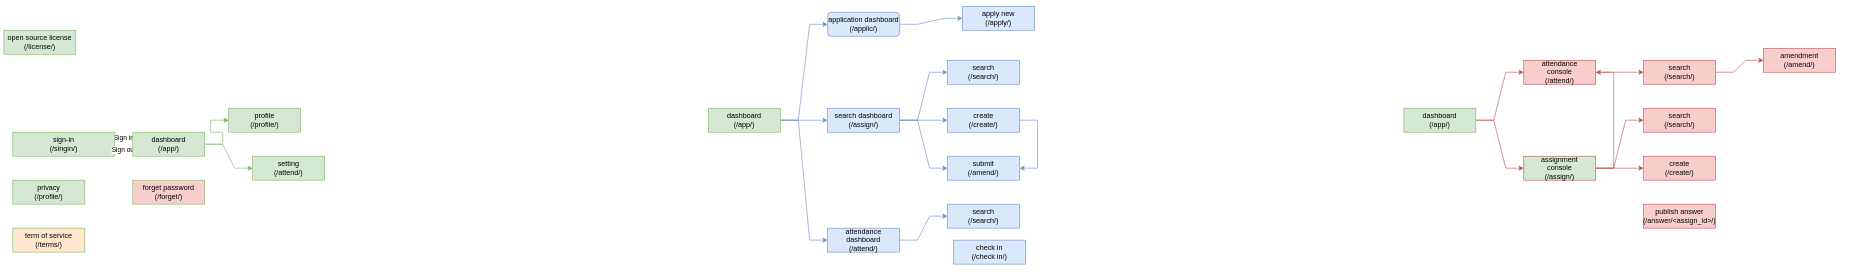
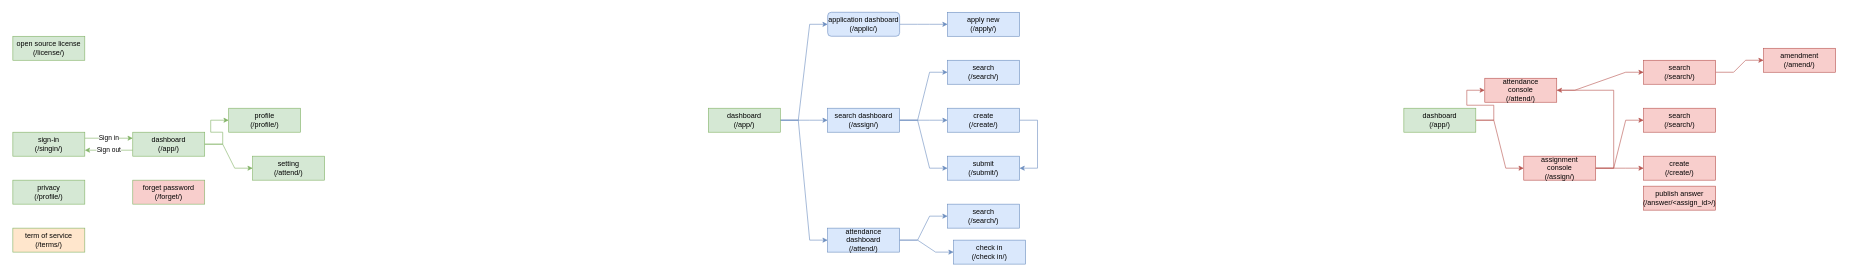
- <mxCell id="31" value="apply new&lt;br&gt;(/apply/)" style="rounded=0;whiteSpace=wrap;html=1;fillColor=#dae8fc;strokeColor=#6c8ebf;" vertex="1" parent="1"><mxGeometry x="1604" y="10" width="120" height="40" as="geometry" /></mxCell>
+ <mxCell id="31" value="apply new&lt;br&gt;(/apply/)" style="rounded=0;whiteSpace=wrap;html=1;fillColor=#dae8fc;strokeColor=#6c8ebf;" vertex="1" parent="1"><mxGeometry x="1579" y="20" width="120" height="40" as="geometry" /></mxCell>
- <mxCell id="44" value="open source license&lt;br&gt;(/license/)" style="rounded=0;whiteSpace=wrap;html=1;fillColor=#d5e8d4;strokeColor=#82b366;" parent="1" vertex="1"><mxGeometry x="5" y="50" width="120" height="40" as="geometry" /></mxCell>
+ <mxCell id="44" value="open source license&lt;br&gt;(/license/)" style="rounded=0;whiteSpace=wrap;html=1;fillColor=#d5e8d4;strokeColor=#82b366;" parent="1" vertex="1"><mxGeometry x="20" y="60" width="120" height="40" as="geometry" /></mxCell>
- <mxCell id="13" value="attendance&lt;br&gt;console&lt;br&gt;(/attend/)" style="rounded=0;whiteSpace=wrap;html=1;fillColor=#f8cecc;strokeColor=#b85450;" parent="1" vertex="1"><mxGeometry x="2540" y="100" width="120" height="40" as="geometry" /></mxCell>
+ <mxCell id="13" value="attendance&lt;br&gt;console&lt;br&gt;(/attend/)" style="rounded=0;whiteSpace=wrap;html=1;fillColor=#f8cecc;strokeColor=#b85450;" parent="1" vertex="1"><mxGeometry x="2475" y="130" width="120" height="40" as="geometry" /></mxCell>
- <mxCell id="3" value="sign-in&lt;br&gt;(/singin/)" style="rounded=0;whiteSpace=wrap;html=1;fillColor=#d5e8d4;strokeColor=#82b366;" parent="1" vertex="1"><mxGeometry x="20" y="220" width="170" height="40" as="geometry" /></mxCell>
+ <mxCell id="3" value="sign-in&lt;br&gt;(/singin/)" style="rounded=0;whiteSpace=wrap;html=1;fillColor=#d5e8d4;strokeColor=#82b366;" parent="1" vertex="1"><mxGeometry x="20" y="220" width="120" height="40" as="geometry" /></mxCell>
- <mxCell id="36" value="submit&lt;br&gt;(/amend/)" style="rounded=0;whiteSpace=wrap;html=1;fillColor=#dae8fc;strokeColor=#6c8ebf;" parent="1" vertex="1"><mxGeometry x="1579" y="260" width="120" height="40" as="geometry" /></mxCell>
+ <mxCell id="36" value="submit&lt;br&gt;(/submit/)" style="rounded=0;whiteSpace=wrap;html=1;fillColor=#dae8fc;strokeColor=#6c8ebf;" parent="1" vertex="1"><mxGeometry x="1579" y="260" width="120" height="40" as="geometry" /></mxCell>
- <mxCell id="15" value="assignment&lt;br&gt;console&lt;br&gt;(/assign/)" style="rounded=0;whiteSpace=wrap;html=1;fillColor=#d5e8d4;strokeColor=#b85450;" parent="1" vertex="1"><mxGeometry x="2540" y="260" width="120" height="40" as="geometry" /></mxCell>
+ <mxCell id="15" value="assignment&lt;br&gt;console&lt;br&gt;(/assign/)" style="rounded=0;whiteSpace=wrap;html=1;fillColor=#f8cecc;strokeColor=#b85450;" parent="1" vertex="1"><mxGeometry x="2540" y="260" width="120" height="40" as="geometry" /></mxCell>
- <mxCell id="19" value="publish answer&lt;br&gt;(/answer/&amp;lt;assign_id&amp;gt;/)" style="rounded=0;whiteSpace=wrap;html=1;fillColor=#f8cecc;strokeColor=#b85450;" vertex="1" parent="1"><mxGeometry x="2740" y="340" width="120" height="40" as="geometry" /></mxCell>
+ <mxCell id="19" value="publish answer&lt;br&gt;(/answer/&amp;lt;assign_id&amp;gt;/)" style="rounded=0;whiteSpace=wrap;html=1;fillColor=#f8cecc;strokeColor=#b85450;" vertex="1" parent="1"><mxGeometry x="2740" y="310" width="120" height="40" as="geometry" /></mxCell>
+ <mxCell id="37" value="" style="edgeStyle=entityRelationEdgeStyle;rounded=0;orthogonalLoop=1;jettySize=auto;html=1;fillColor=#dae8fc;strokeColor=#6c8ebf;" parent="1" source="25" target="38" edge="1"><mxGeometry relative="1" as="geometry" /></mxCell>
